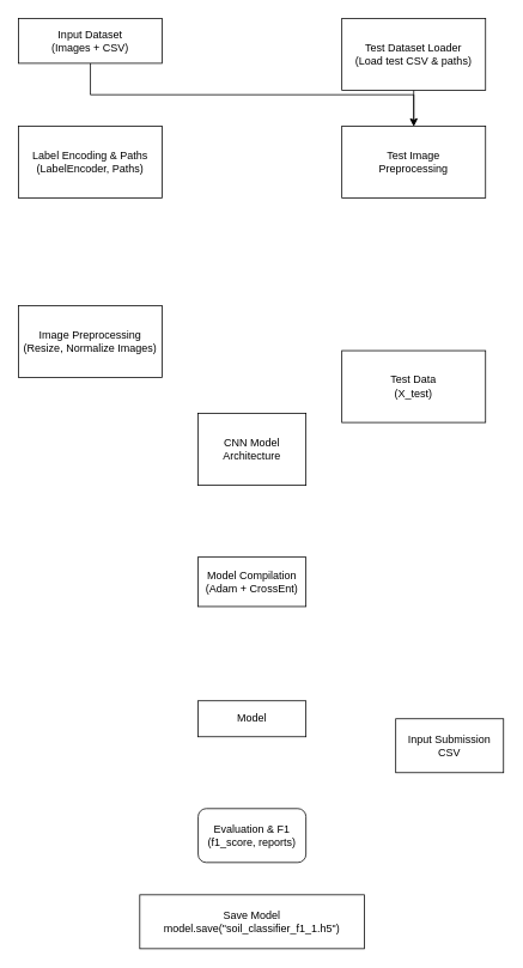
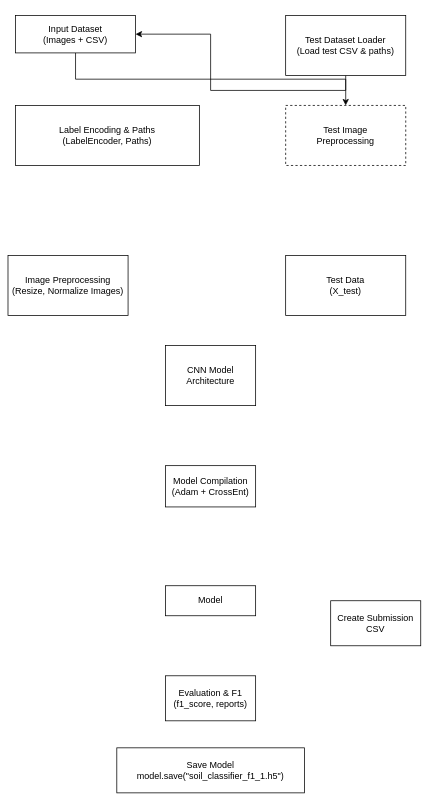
- <mxCell id="4" style="edgeStyle=orthogonalEdgeStyle;rounded=0;orthogonalLoop=1;jettySize=auto;html=1;exitX=0.5;exitY=1;exitDx=0;exitDy=0;entryX=0.5;entryY=0;entryDx=0;entryDy=0;" edge="1" parent="1" source="5" target="7"><mxGeometry relative="1" as="geometry" /></mxCell>
+ <mxCell id="4" style="edgeStyle=orthogonalEdgeStyle;rounded=0;orthogonalLoop=1;jettySize=auto;html=1;exitX=0.5;exitY=1;exitDx=0;exitDy=0;" edge="1" parent="1" source="5" target="3"><mxGeometry relative="1" as="geometry" /></mxCell>
- <mxCell id="6" value="Label Encoding &amp;amp; Paths&lt;br&gt;(LabelEncoder, Paths)" style="rounded=0;whiteSpace=wrap;html=1;" vertex="1" parent="1"><mxGeometry x="20" y="140" width="160" height="80" as="geometry" /></mxCell>
+ <mxCell id="6" value="Label Encoding &amp;amp; Paths&lt;br&gt;(LabelEncoder, Paths)" style="rounded=0;whiteSpace=wrap;html=1;" vertex="1" parent="1"><mxGeometry x="20" y="140" width="245" height="80" as="geometry" /></mxCell>
- <mxCell id="7" value="Test Image &lt;br&gt;Preprocessing" style="rounded=0;whiteSpace=wrap;html=1;" vertex="1" parent="1"><mxGeometry x="380" y="140" width="160" height="80" as="geometry" /></mxCell>
+ <mxCell id="7" value="Test Image &lt;br&gt;Preprocessing" style="rounded=0;whiteSpace=wrap;html=1;dashed=1;" vertex="1" parent="1"><mxGeometry x="380" y="140" width="160" height="80" as="geometry" /></mxCell>
- <mxCell id="14" value="Image Preprocessing&lt;br&gt;(Resize, Normalize Images)" style="rounded=0;whiteSpace=wrap;html=1;" vertex="1" parent="1"><mxGeometry x="20" y="340" width="160" height="80" as="geometry" /></mxCell>
+ <mxCell id="14" value="Image Preprocessing&lt;br&gt;(Resize, Normalize Images)" style="rounded=0;whiteSpace=wrap;html=1;" vertex="1" parent="1"><mxGeometry x="10" y="340" width="160" height="80" as="geometry" /></mxCell>
- <mxCell id="8" value="Test Data &lt;br&gt;(X_test)" style="rounded=0;whiteSpace=wrap;html=1;" vertex="1" parent="1"><mxGeometry x="380" y="390" width="160" height="80" as="geometry" /></mxCell>
+ <mxCell id="8" value="Test Data &lt;br&gt;(X_test)" style="rounded=0;whiteSpace=wrap;html=1;" vertex="1" parent="1"><mxGeometry x="380" y="340" width="160" height="80" as="geometry" /></mxCell>
- <mxCell id="15" value="Input Submission CSV" style="rounded=0;whiteSpace=wrap;html=1;" vertex="1" parent="1"><mxGeometry x="440" y="800" width="120" height="60" as="geometry" /></mxCell>
+ <mxCell id="15" value="Create Submission CSV" style="rounded=0;whiteSpace=wrap;html=1;" vertex="1" parent="1"><mxGeometry x="440" y="800" width="120" height="60" as="geometry" /></mxCell>
- <mxCell id="12" value="Evaluation &amp;amp; F1&lt;br&gt;(f1_score, reports)" style="whiteSpace=wrap;html=1;rounded=1;" vertex="1" parent="1"><mxGeometry x="220" y="900" width="120" height="60" as="geometry" /></mxCell>
+ <mxCell id="12" value="Evaluation &amp;amp; F1&lt;br&gt;(f1_score, reports)" style="rounded=0;whiteSpace=wrap;html=1;" vertex="1" parent="1"><mxGeometry x="220" y="900" width="120" height="60" as="geometry" /></mxCell>
